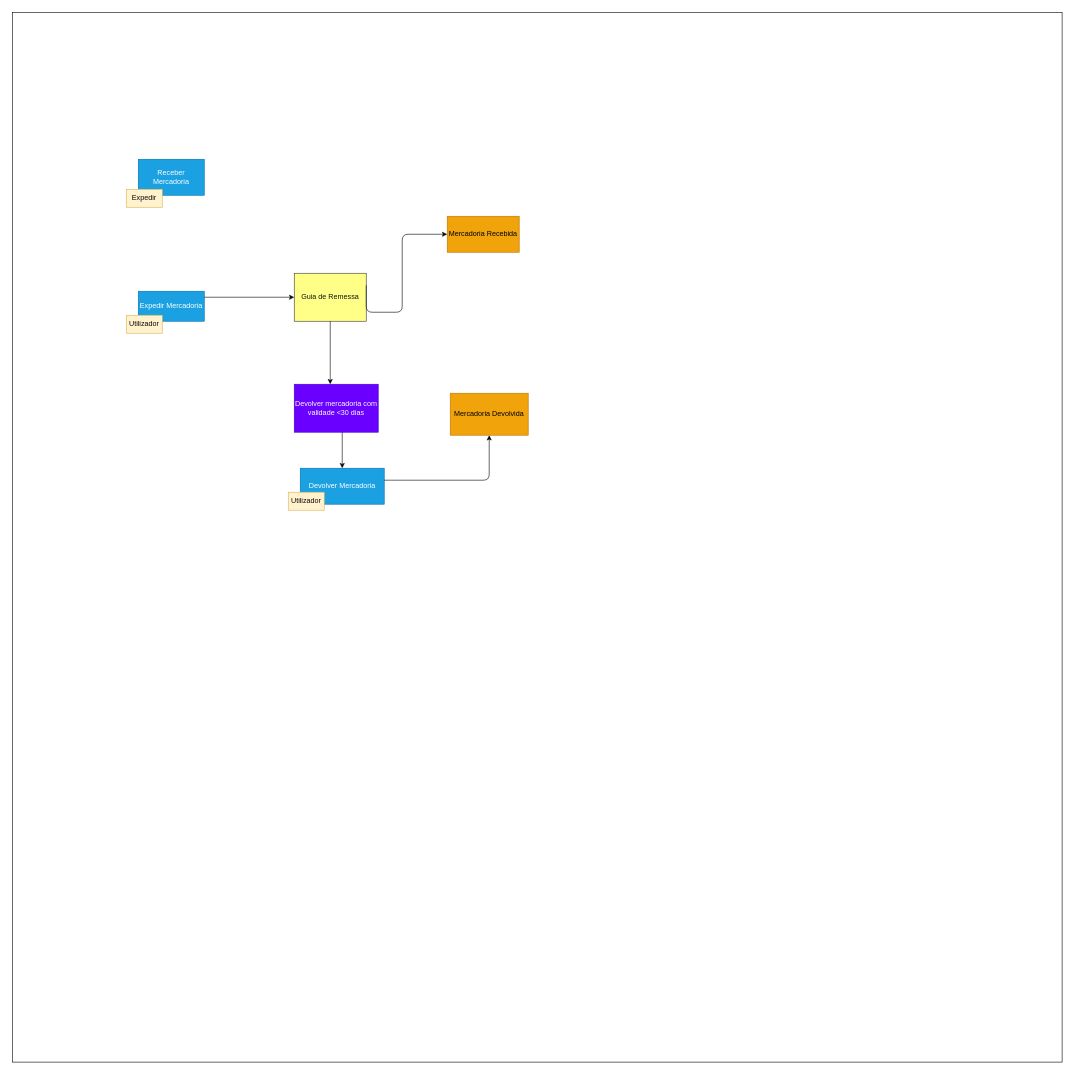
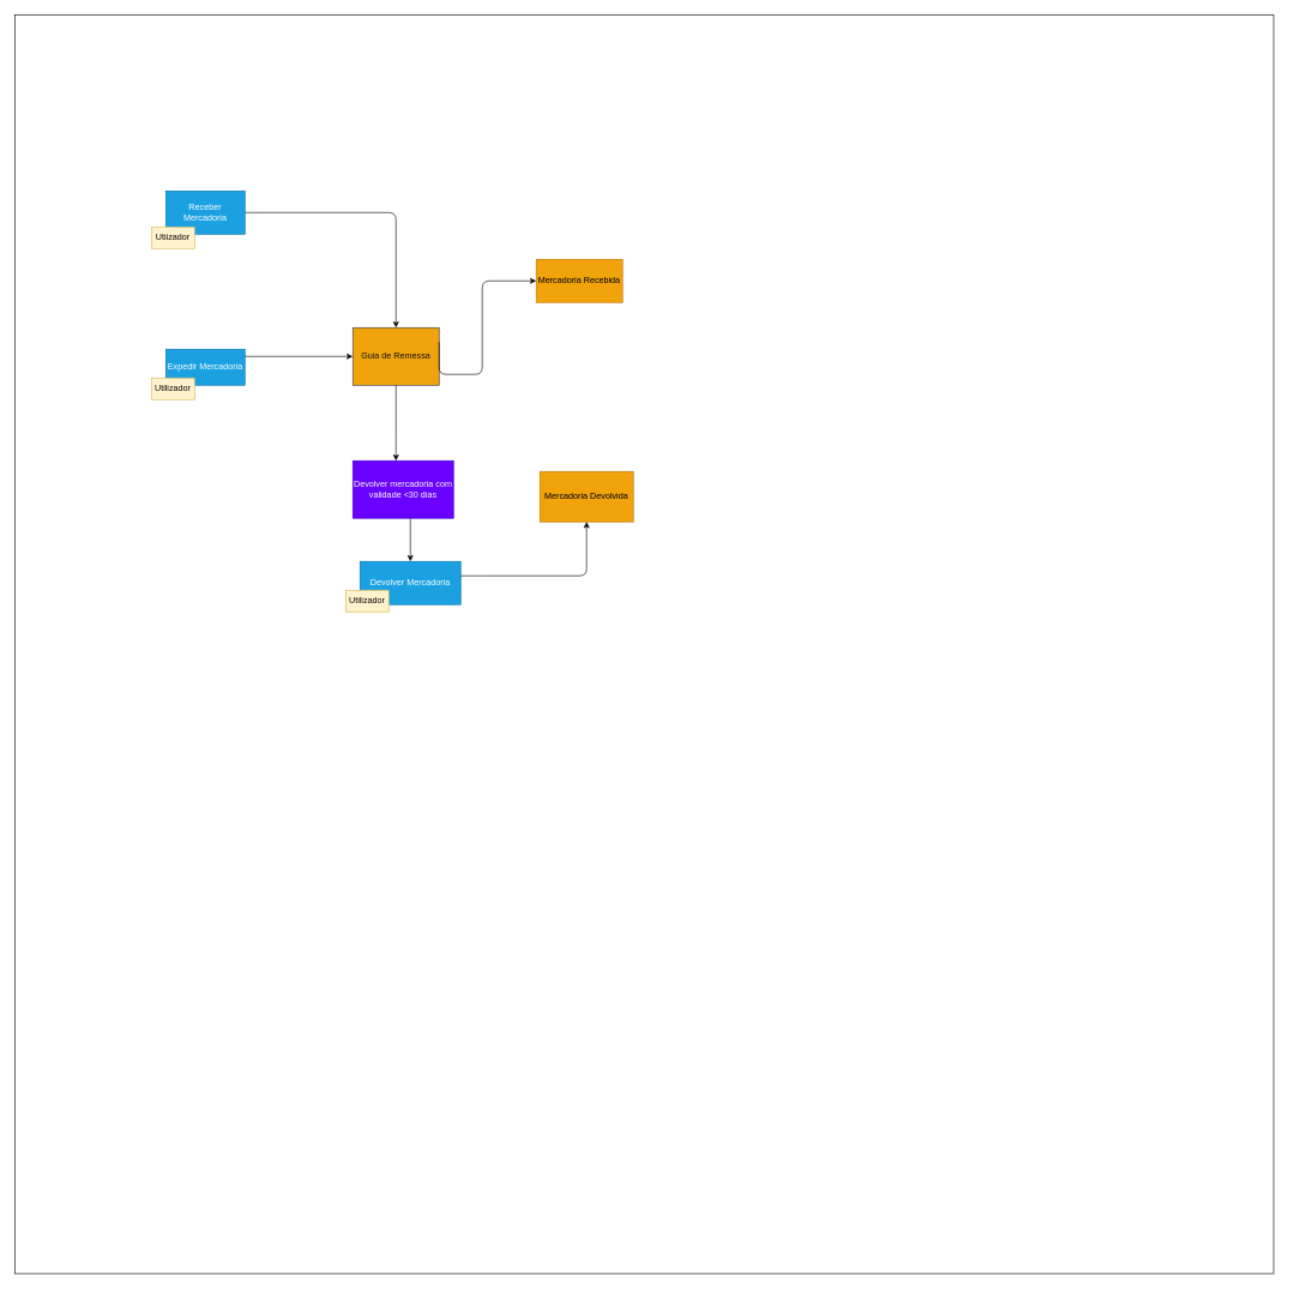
+ <mxCell id="10" style="edgeStyle=orthogonalEdgeStyle;html=1;exitX=1;exitY=0.5;exitDx=0;exitDy=0;" edge="1" parent="2" source="9" target="7"><mxGeometry relative="1" as="geometry" /></mxCell>
- <mxCell id="11" value="&lt;font color=&quot;#0e0707&quot;&gt;Expedir&lt;/font&gt;" style="rounded=0;whiteSpace=wrap;html=1;fillColor=#fff2cc;strokeColor=#d6b656;" parent="2" vertex="1"><mxGeometry x="190" y="295" width="60" height="30" as="geometry" /></mxCell>
+ <mxCell id="11" value="&lt;font color=&quot;#0e0707&quot;&gt;Utiizador&lt;/font&gt;" style="rounded=0;whiteSpace=wrap;html=1;fillColor=#fff2cc;strokeColor=#d6b656;" parent="2" vertex="1"><mxGeometry x="190" y="295" width="60" height="30" as="geometry" /></mxCell>
- <mxCell id="7" value="&lt;font color=&quot;#111311&quot;&gt;Guia de Remessa&lt;/font&gt;" style="rounded=0;whiteSpace=wrap;html=1;fillColor=#ffff88;strokeColor=#36393d;" parent="2" vertex="1"><mxGeometry x="470" y="435" width="120" height="80" as="geometry" /></mxCell>
+ <mxCell id="7" value="&lt;font color=&quot;#111311&quot;&gt;Guia de Remessa&lt;/font&gt;" style="rounded=0;whiteSpace=wrap;html=1;fillColor=#f0a30a;strokeColor=#36393d;" parent="2" vertex="1"><mxGeometry x="470" y="435" width="120" height="80" as="geometry" /></mxCell>
